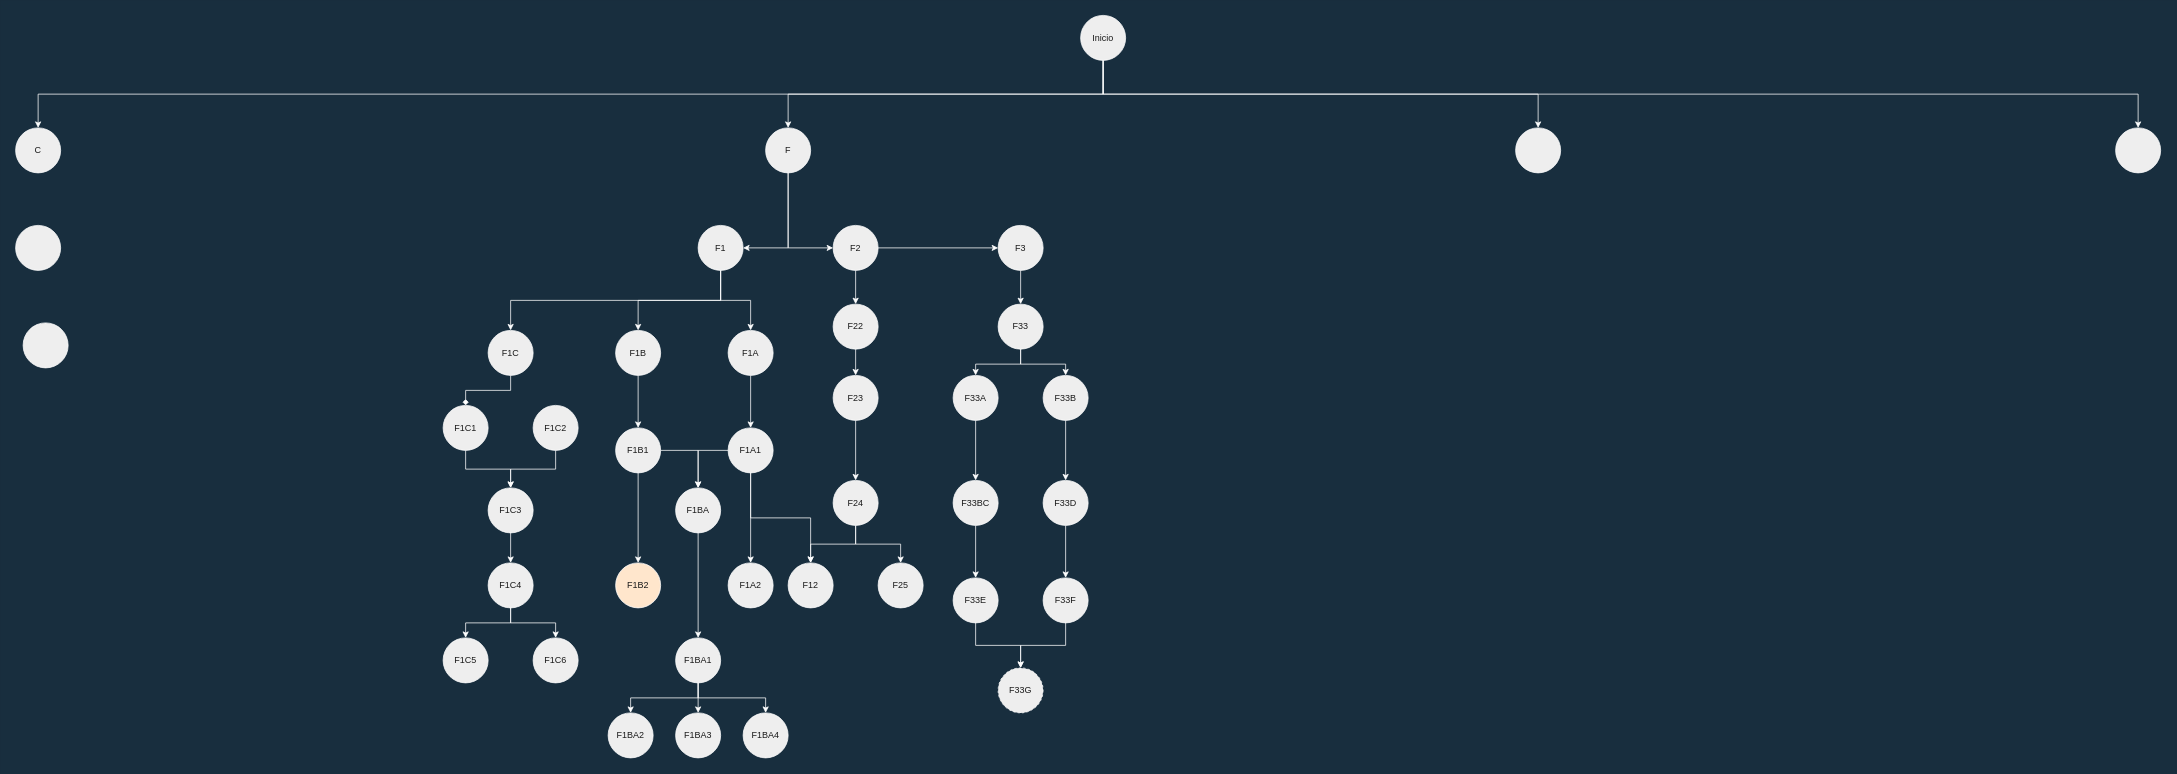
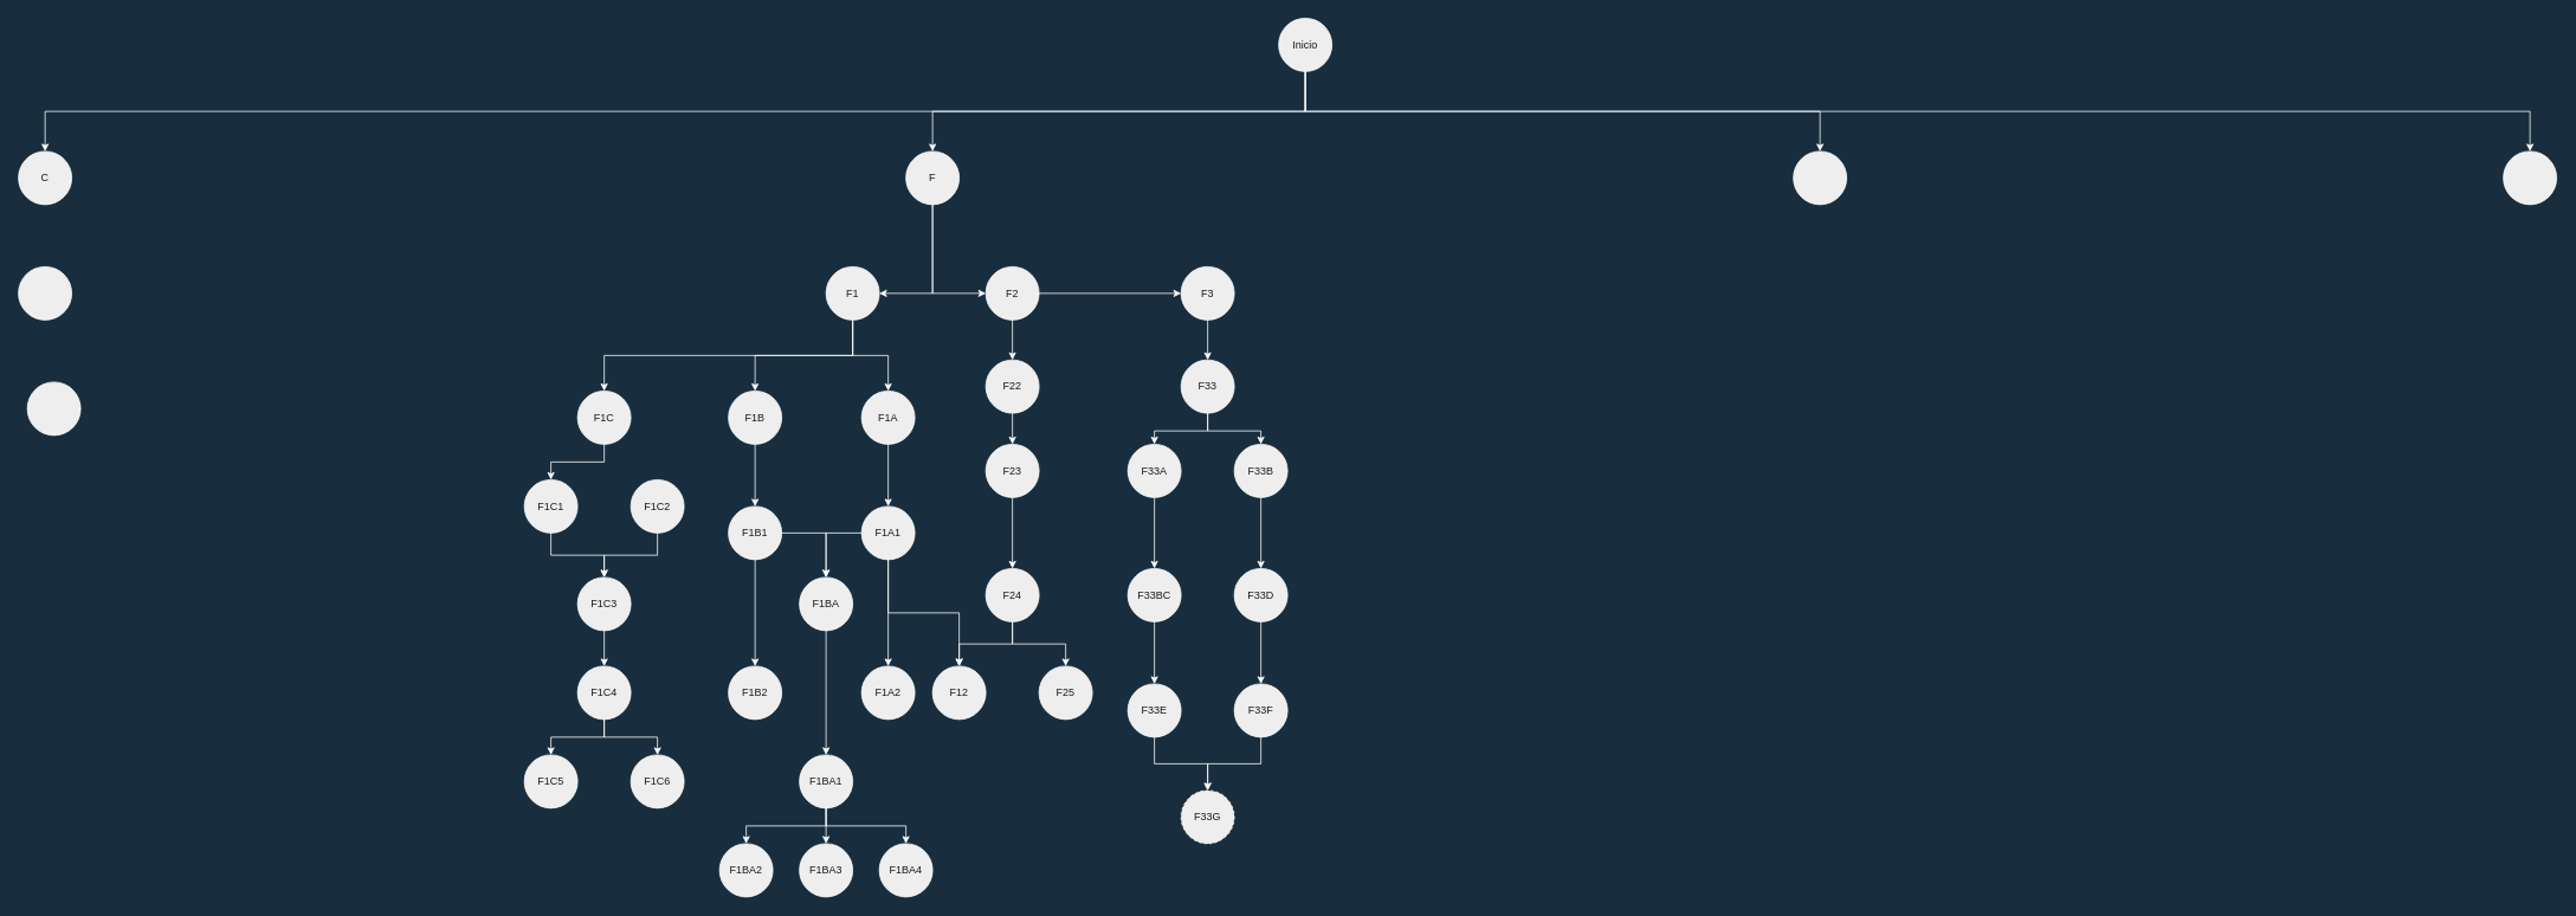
- <mxCell id="47" style="edgeStyle=orthogonalEdgeStyle;rounded=0;orthogonalLoop=1;jettySize=auto;html=1;exitX=0.5;exitY=1;exitDx=0;exitDy=0;strokeColor=#FFFFFF;fontColor=#FFFFFF;endArrow=diamond;" parent="1" source="48" target="70" edge="1"><mxGeometry relative="1" as="geometry" /></mxCell>
+ <mxCell id="47" style="edgeStyle=orthogonalEdgeStyle;rounded=0;orthogonalLoop=1;jettySize=auto;html=1;exitX=0.5;exitY=1;exitDx=0;exitDy=0;strokeColor=#FFFFFF;fontColor=#FFFFFF;" parent="1" source="48" target="70" edge="1"><mxGeometry relative="1" as="geometry" /></mxCell>
- <mxCell id="59" value="F1B2" style="ellipse;whiteSpace=wrap;html=1;aspect=fixed;fillColor=#ffe6cc;strokeColor=#FFFFFF;fontColor=#1A1A1A;" parent="1" vertex="1"><mxGeometry x="820" y="750" width="60" height="60" as="geometry" /></mxCell>
+ <mxCell id="59" value="F1B2" style="ellipse;whiteSpace=wrap;html=1;aspect=fixed;fillColor=#EEEEEE;strokeColor=#FFFFFF;fontColor=#1A1A1A;" parent="1" vertex="1"><mxGeometry x="820" y="750" width="60" height="60" as="geometry" /></mxCell>
